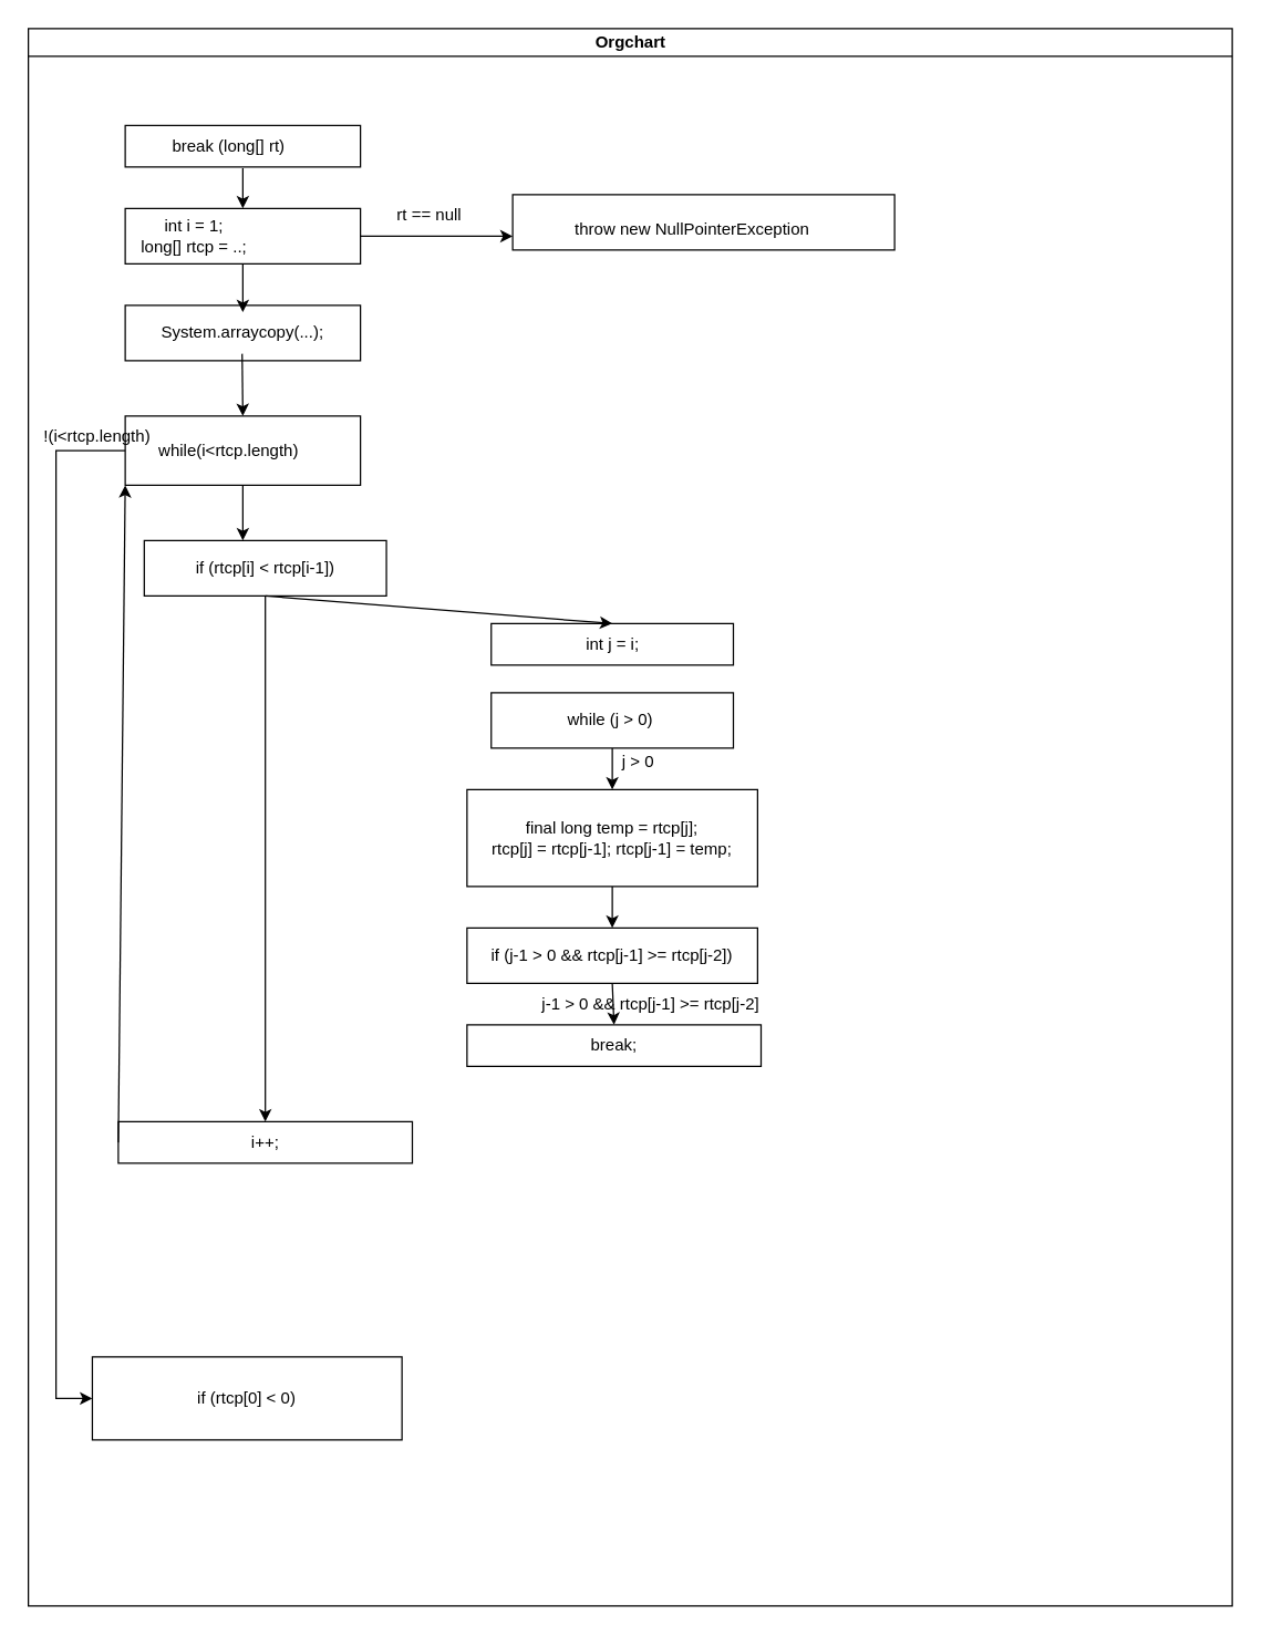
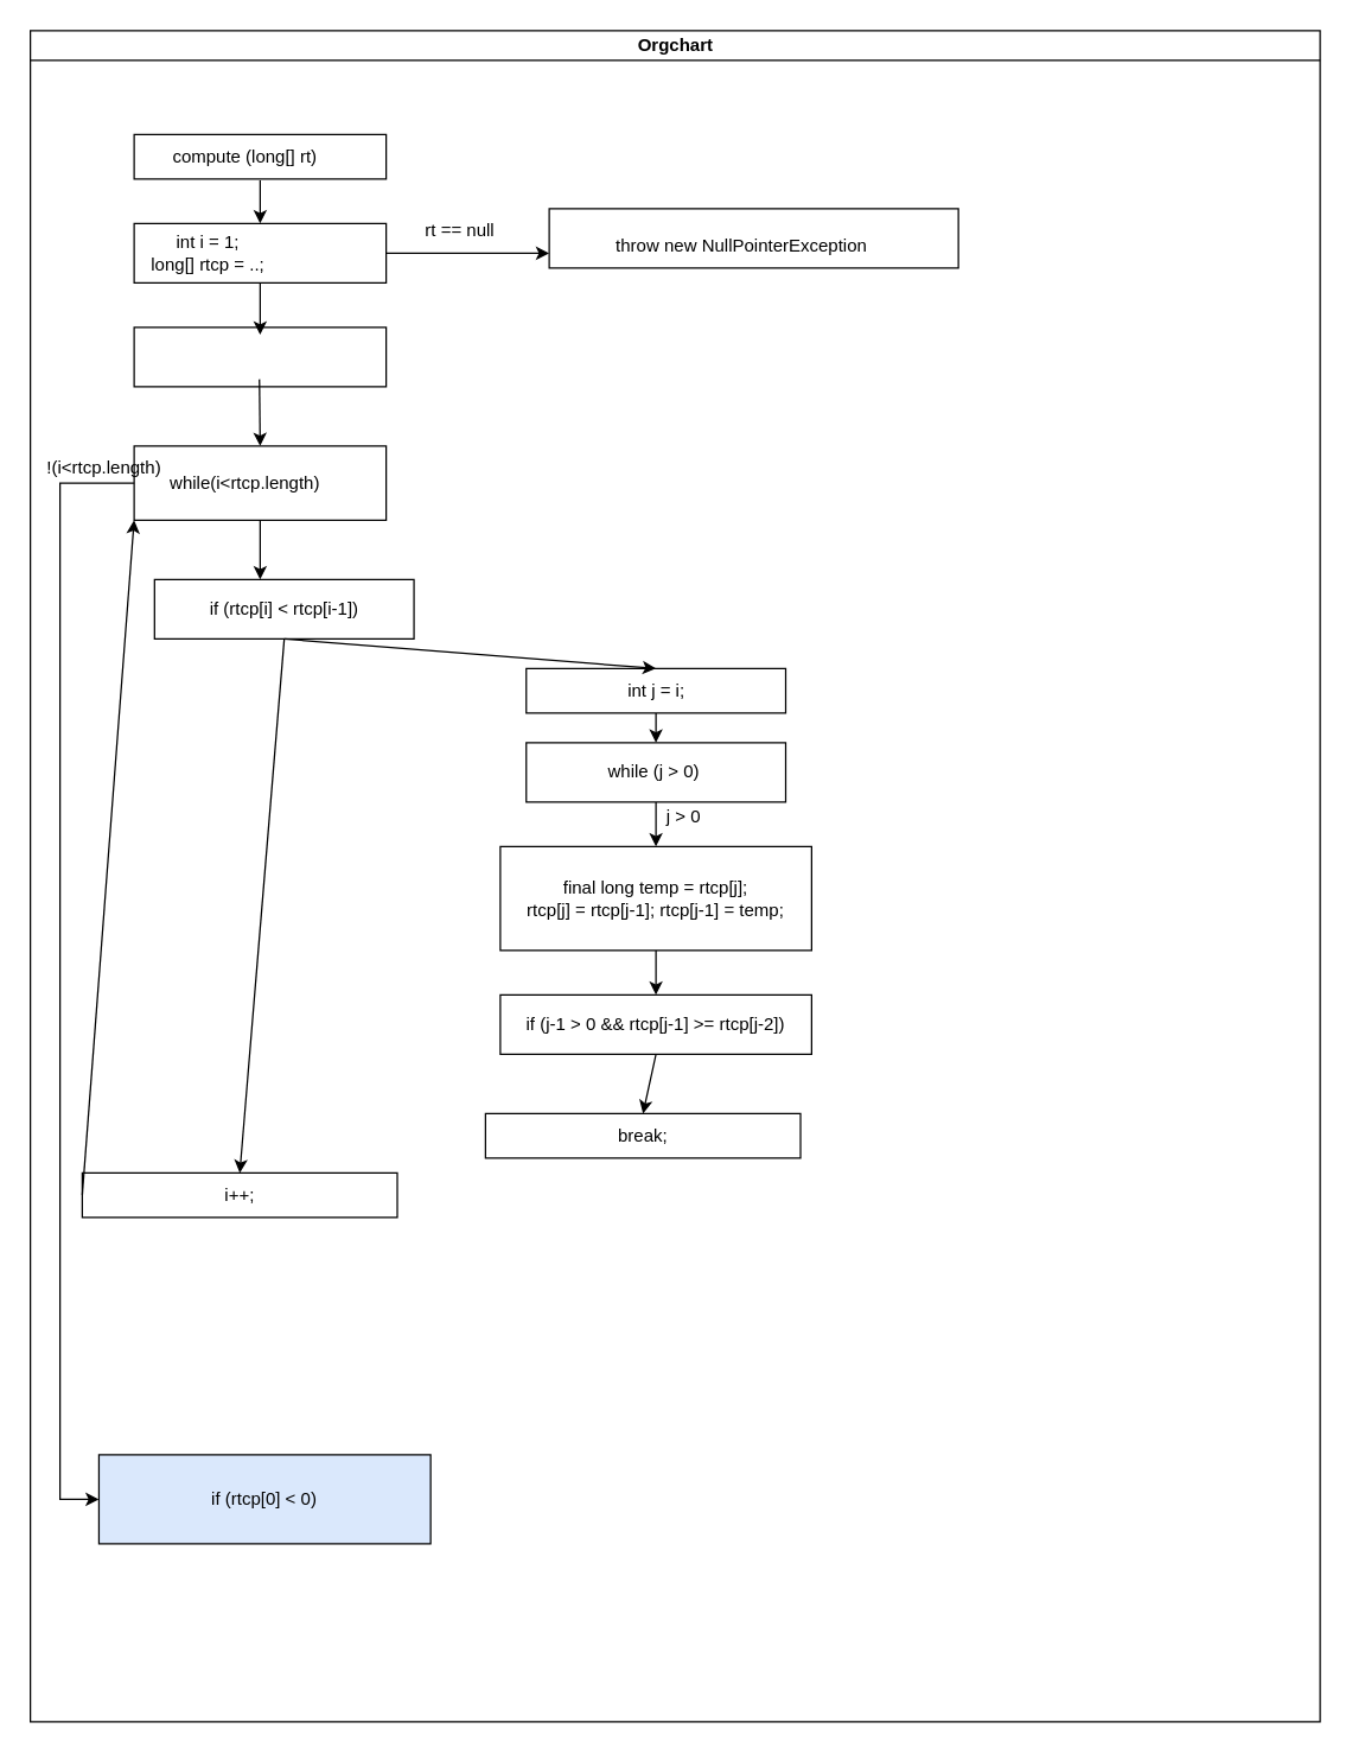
- <mxCell id="7" value="break (long[] rt)" style="text;html=1;strokeColor=none;fillColor=none;align=center;verticalAlign=middle;whiteSpace=wrap;rounded=0;" parent="2" vertex="1"><mxGeometry x="90" y="70" width="110" height="30" as="geometry" /></mxCell>
+ <mxCell id="7" value="compute (long[] rt)" style="text;html=1;strokeColor=none;fillColor=none;align=center;verticalAlign=middle;whiteSpace=wrap;rounded=0;" parent="2" vertex="1"><mxGeometry x="90" y="70" width="110" height="30" as="geometry" /></mxCell>
- <mxCell id="9" value="System.arraycopy(...);" style="text;html=1;strokeColor=none;fillColor=none;align=center;verticalAlign=middle;whiteSpace=wrap;rounded=0;" parent="2" vertex="1"><mxGeometry x="125" y="205" width="60" height="30" as="geometry" /></mxCell>
+ <mxCell id="23" value="" style="endArrow=classic;html=1;rounded=0;exitX=0.5;exitY=1;exitDx=0;exitDy=0;entryX=0.5;entryY=0;entryDx=0;entryDy=0;" parent="2" source="20" target="21" edge="1"><mxGeometry width="50" height="50" relative="1" as="geometry"><mxPoint x="280" y="650" as="sourcePoint" /><mxPoint x="330" y="600" as="targetPoint" /></mxGeometry></mxCell>
- <mxCell id="33" value="j-1 &amp;gt; 0 &amp;amp;&amp;amp; rtcp[j-1] &amp;gt;= rtcp[j-2]" style="text;html=1;strokeColor=none;fillColor=none;align=center;verticalAlign=middle;whiteSpace=wrap;rounded=0;" vertex="1" parent="2"><mxGeometry x="330" y="690" width="240" height="30" as="geometry" /></mxCell>
- <mxCell id="28" value="break;" style="rounded=0;whiteSpace=wrap;html=1;" vertex="1" parent="2"><mxGeometry x="317" y="720" width="212.5" height="30" as="geometry" /></mxCell>
+ <mxCell id="28" value="break;" style="rounded=0;whiteSpace=wrap;html=1;" vertex="1" parent="2"><mxGeometry x="307" y="730" width="212.5" height="30" as="geometry" /></mxCell>
- <mxCell id="29" value="i++;" style="rounded=0;whiteSpace=wrap;html=1;" vertex="1" parent="2"><mxGeometry x="65" y="790" width="212.5" height="30" as="geometry" /></mxCell>
+ <mxCell id="29" value="i++;" style="rounded=0;whiteSpace=wrap;html=1;" vertex="1" parent="2"><mxGeometry x="35" y="770" width="212.5" height="30" as="geometry" /></mxCell>
- <mxCell id="34" value="if (rtcp[0] &amp;lt; 0)" style="rounded=0;whiteSpace=wrap;html=1;" vertex="1" parent="2"><mxGeometry x="46.25" y="960" width="223.75" height="60" as="geometry" /></mxCell>
+ <mxCell id="34" value="if (rtcp[0] &amp;lt; 0)" style="rounded=0;whiteSpace=wrap;html=1;fillColor=#dae8fc;" vertex="1" parent="2"><mxGeometry x="46.25" y="960" width="223.75" height="60" as="geometry" /></mxCell>
